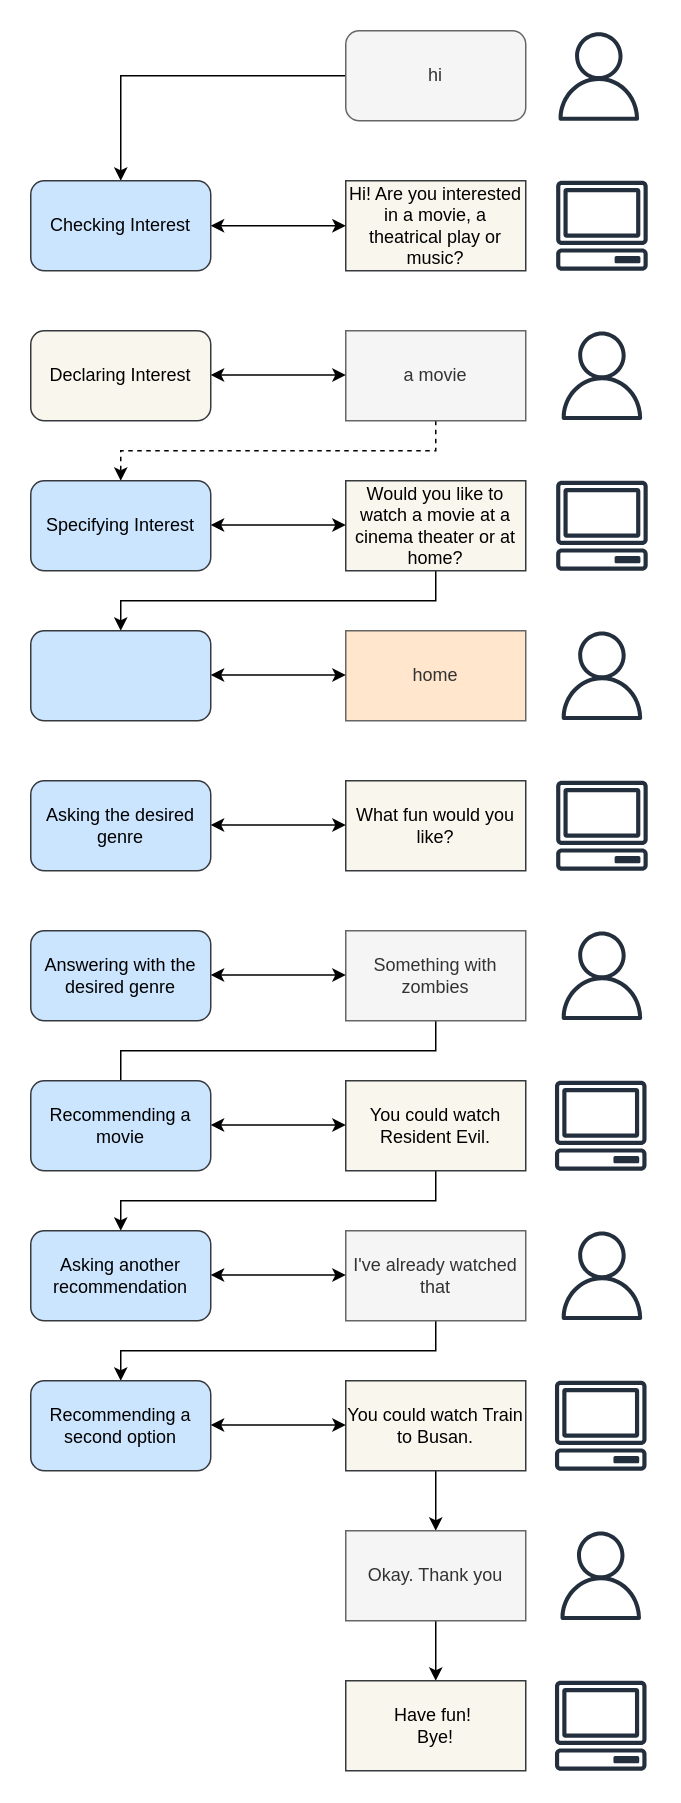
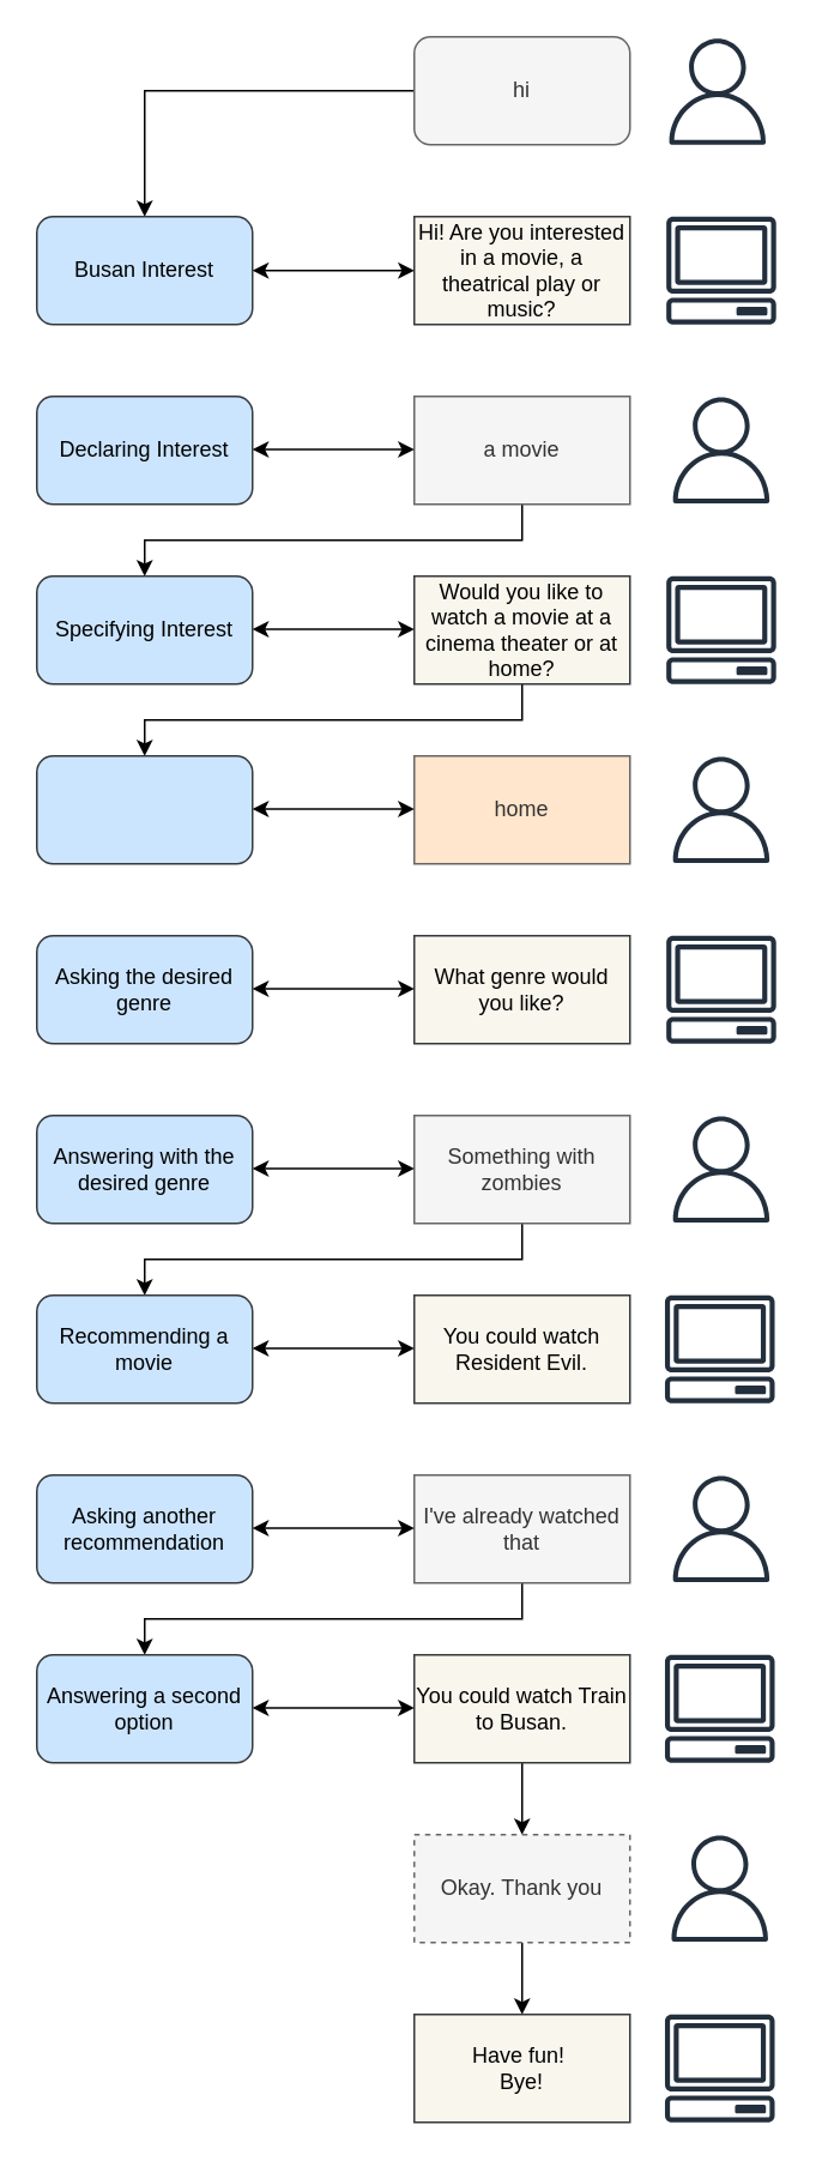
- <mxCell id="22" value="Checking Interest" style="rounded=1;whiteSpace=wrap;html=1;fillColor=#cce5ff;strokeColor=#36393d;" vertex="1" parent="1"><mxGeometry x="20" y="120" width="120" height="60" as="geometry" /></mxCell>
+ <mxCell id="22" value="Busan Interest" style="rounded=1;whiteSpace=wrap;html=1;fillColor=#cce5ff;strokeColor=#36393d;" vertex="1" parent="1"><mxGeometry x="20" y="120" width="120" height="60" as="geometry" /></mxCell>
- <mxCell id="27" value="Declaring Interest" style="rounded=1;whiteSpace=wrap;html=1;fillColor=#f9f7ed;strokeColor=#36393d;" vertex="1" parent="1"><mxGeometry x="20" y="220" width="120" height="60" as="geometry" /></mxCell>
+ <mxCell id="27" value="Declaring Interest" style="rounded=1;whiteSpace=wrap;html=1;fillColor=#cce5ff;strokeColor=#36393d;" vertex="1" parent="1"><mxGeometry x="20" y="220" width="120" height="60" as="geometry" /></mxCell>
- <mxCell id="3" style="edgeStyle=orthogonalEdgeStyle;rounded=0;orthogonalLoop=1;jettySize=auto;html=1;exitX=0.5;exitY=1;exitDx=0;exitDy=0;entryX=0.5;entryY=0;entryDx=0;entryDy=0;dashed=1;" edge="1" parent="1" source="4" target="23"><mxGeometry relative="1" as="geometry" /></mxCell>
+ <mxCell id="3" style="edgeStyle=orthogonalEdgeStyle;rounded=0;orthogonalLoop=1;jettySize=auto;html=1;exitX=0.5;exitY=1;exitDx=0;exitDy=0;entryX=0.5;entryY=0;entryDx=0;entryDy=0;" edge="1" parent="1" source="4" target="23"><mxGeometry relative="1" as="geometry" /></mxCell>
- <mxCell id="8" value="What fun would you like?" style="rounded=0;whiteSpace=wrap;html=1;fillColor=#f9f7ed;strokeColor=#36393d;" vertex="1" parent="1"><mxGeometry x="230" y="520" width="120" height="60" as="geometry" /></mxCell>
+ <mxCell id="8" value="What genre would you like?" style="rounded=0;whiteSpace=wrap;html=1;fillColor=#f9f7ed;strokeColor=#36393d;" vertex="1" parent="1"><mxGeometry x="230" y="520" width="120" height="60" as="geometry" /></mxCell>
- <mxCell id="9" style="edgeStyle=orthogonalEdgeStyle;rounded=0;orthogonalLoop=1;jettySize=auto;html=1;exitX=0.5;exitY=1;exitDx=0;exitDy=0;entryX=0.5;entryY=0;entryDx=0;entryDy=0;endArrow=none;" edge="1" parent="1" source="10" target="25"><mxGeometry relative="1" as="geometry" /></mxCell>
+ <mxCell id="9" style="edgeStyle=orthogonalEdgeStyle;rounded=0;orthogonalLoop=1;jettySize=auto;html=1;exitX=0.5;exitY=1;exitDx=0;exitDy=0;entryX=0.5;entryY=0;entryDx=0;entryDy=0;" edge="1" parent="1" source="10" target="25"><mxGeometry relative="1" as="geometry" /></mxCell>
- <mxCell id="11" style="edgeStyle=orthogonalEdgeStyle;rounded=0;orthogonalLoop=1;jettySize=auto;html=1;exitX=0.5;exitY=1;exitDx=0;exitDy=0;" edge="1" parent="1" source="12" target="30"><mxGeometry relative="1" as="geometry" /></mxCell>
- <mxCell id="24" value="Recommending a second option" style="rounded=1;whiteSpace=wrap;html=1;fillColor=#cce5ff;strokeColor=#36393d;" vertex="1" parent="1"><mxGeometry x="20" y="920" width="120" height="60" as="geometry" /></mxCell>
+ <mxCell id="24" value="Answering a second option" style="rounded=1;whiteSpace=wrap;html=1;fillColor=#cce5ff;strokeColor=#36393d;" vertex="1" parent="1"><mxGeometry x="20" y="920" width="120" height="60" as="geometry" /></mxCell>
- <mxCell id="18" value="Okay. Thank you" style="rounded=0;whiteSpace=wrap;html=1;fillColor=#f5f5f5;fontColor=#333333;strokeColor=#666666;" vertex="1" parent="1"><mxGeometry x="230" y="1020" width="120" height="60" as="geometry" /></mxCell>
+ <mxCell id="18" value="Okay. Thank you" style="rounded=0;whiteSpace=wrap;html=1;fillColor=#f5f5f5;fontColor=#333333;strokeColor=#666666;dashed=1;" vertex="1" parent="1"><mxGeometry x="230" y="1020" width="120" height="60" as="geometry" /></mxCell>
